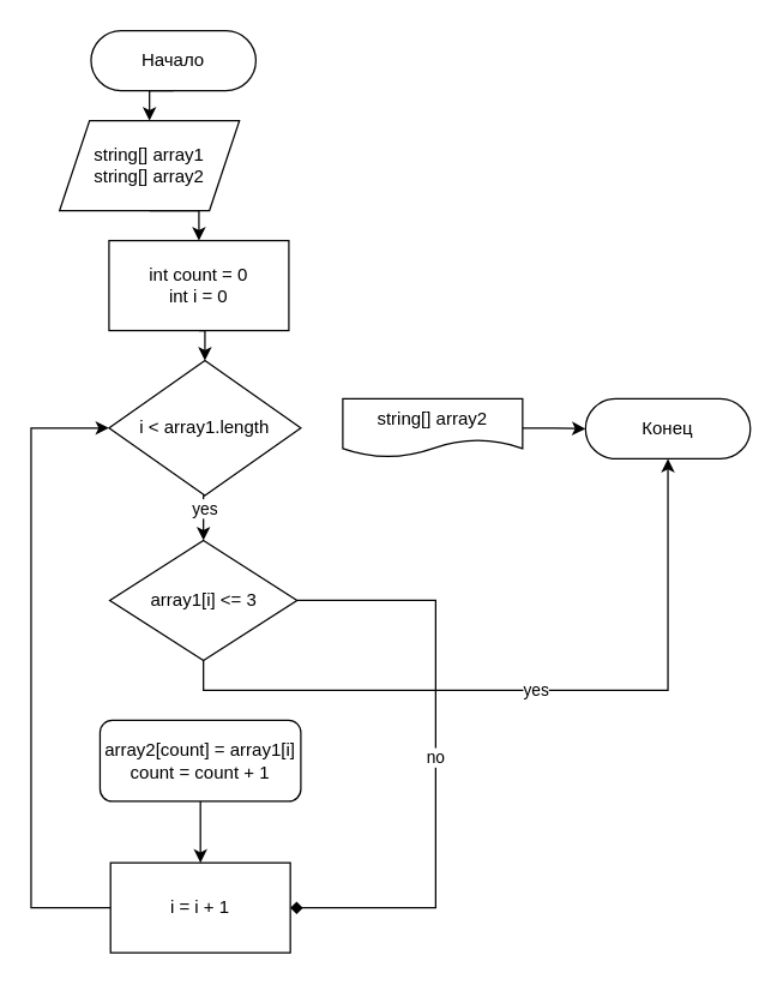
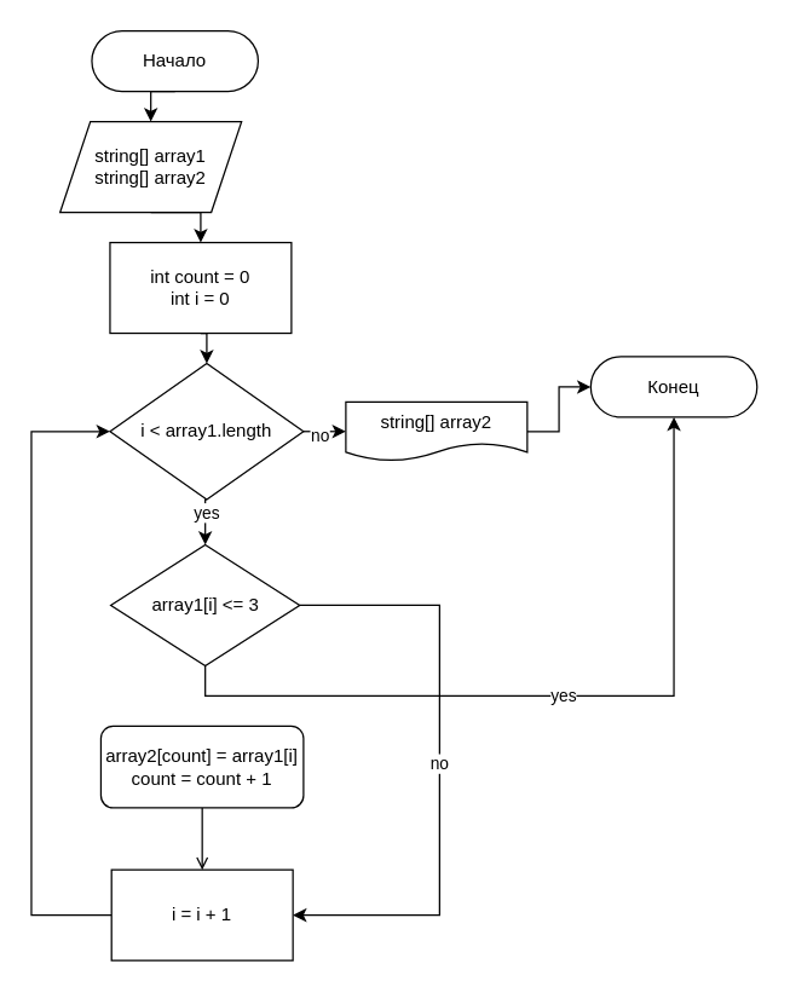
+ <mxCell id="11" style="edgeStyle=orthogonalEdgeStyle;rounded=0;orthogonalLoop=1;jettySize=auto;html=1;exitX=1;exitY=0.5;exitDx=0;exitDy=0;entryX=0;entryY=0.5;entryDx=0;entryDy=0;" parent="1" source="15" target="5" edge="1"><mxGeometry relative="1" as="geometry"><mxPoint x="220" y="285" as="targetPoint" /></mxGeometry></mxCell>
+ <mxCell id="12" value="no" style="edgeLabel;html=1;align=center;verticalAlign=middle;resizable=0;points=[];" parent="11" vertex="1" connectable="0"><mxGeometry x="-0.3" y="-2" relative="1" as="geometry"><mxPoint as="offset" /></mxGeometry></mxCell>
- <mxCell id="6" value="Конец" style="rounded=1;whiteSpace=wrap;html=1;arcSize=50;" parent="1" vertex="1"><mxGeometry x="390" y="265.5" width="110" height="40" as="geometry" /></mxCell>
+ <mxCell id="6" value="Конец" style="rounded=1;whiteSpace=wrap;html=1;arcSize=50;" parent="1" vertex="1"><mxGeometry x="390" y="235.5" width="110" height="40" as="geometry" /></mxCell>
- <mxCell id="21" style="edgeStyle=orthogonalEdgeStyle;rounded=0;orthogonalLoop=1;jettySize=auto;html=1;exitX=0.5;exitY=1;exitDx=0;exitDy=0;entryX=0.5;entryY=0;entryDx=0;entryDy=0;" parent="1" source="22" target="20" edge="1"><mxGeometry relative="1" as="geometry" /></mxCell>
+ <mxCell id="21" style="edgeStyle=orthogonalEdgeStyle;rounded=0;orthogonalLoop=1;jettySize=auto;html=1;exitX=0.5;exitY=1;exitDx=0;exitDy=0;entryX=0.5;entryY=0;entryDx=0;entryDy=0;endArrow=open;" parent="1" source="22" target="20" edge="1"><mxGeometry relative="1" as="geometry" /></mxCell>
- <mxCell id="17" value="no" style="edgeStyle=orthogonalEdgeStyle;rounded=0;orthogonalLoop=1;jettySize=auto;html=1;exitX=1;exitY=0.5;exitDx=0;exitDy=0;entryX=1;entryY=0.5;entryDx=0;entryDy=0;endArrow=diamond;" parent="1" source="18" target="20" edge="1"><mxGeometry relative="1" as="geometry"><mxPoint x="300" y="620" as="targetPoint" /><Array as="points"><mxPoint x="290" y="400" /><mxPoint x="290" y="605" /></Array></mxGeometry></mxCell>
+ <mxCell id="17" value="no" style="edgeStyle=orthogonalEdgeStyle;rounded=0;orthogonalLoop=1;jettySize=auto;html=1;exitX=1;exitY=0.5;exitDx=0;exitDy=0;entryX=1;entryY=0.5;entryDx=0;entryDy=0;" parent="1" source="18" target="20" edge="1"><mxGeometry relative="1" as="geometry"><mxPoint x="300" y="620" as="targetPoint" /><Array as="points"><mxPoint x="290" y="400" /><mxPoint x="290" y="605" /></Array></mxGeometry></mxCell>
